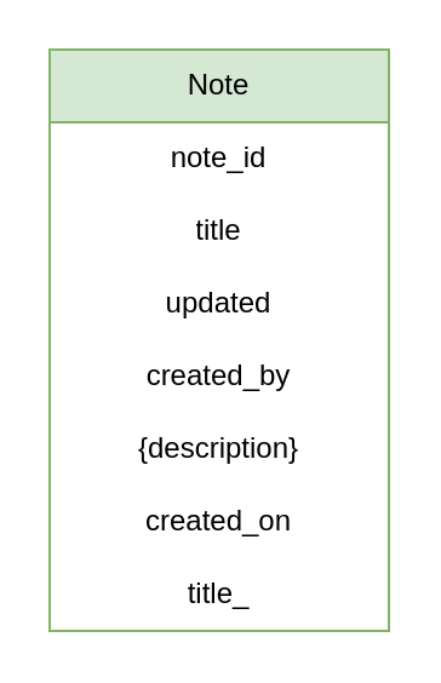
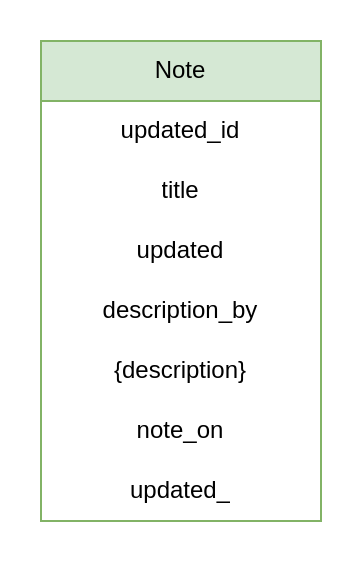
- <mxCell id="3" value="note_id" style="text;strokeColor=none;fillColor=none;align=center;verticalAlign=middle;spacingLeft=4;spacingRight=4;overflow=hidden;points=[[0,0.5],[1,0.5]];portConstraint=eastwest;rotatable=0;whiteSpace=wrap;html=1;" vertex="1" parent="2"><mxGeometry y="30" width="140" height="30" as="geometry" /></mxCell>
+ <mxCell id="3" value="updated_id" style="text;strokeColor=none;fillColor=none;align=center;verticalAlign=middle;spacingLeft=4;spacingRight=4;overflow=hidden;points=[[0,0.5],[1,0.5]];portConstraint=eastwest;rotatable=0;whiteSpace=wrap;html=1;" vertex="1" parent="2"><mxGeometry y="30" width="140" height="30" as="geometry" /></mxCell>
- <mxCell id="6" value="created_by" style="text;strokeColor=none;fillColor=none;align=center;verticalAlign=middle;spacingLeft=4;spacingRight=4;overflow=hidden;points=[[0,0.5],[1,0.5]];portConstraint=eastwest;rotatable=0;whiteSpace=wrap;html=1;" vertex="1" parent="2"><mxGeometry y="120" width="140" height="30" as="geometry" /></mxCell>
+ <mxCell id="6" value="description_by" style="text;strokeColor=none;fillColor=none;align=center;verticalAlign=middle;spacingLeft=4;spacingRight=4;overflow=hidden;points=[[0,0.5],[1,0.5]];portConstraint=eastwest;rotatable=0;whiteSpace=wrap;html=1;" vertex="1" parent="2"><mxGeometry y="120" width="140" height="30" as="geometry" /></mxCell>
- <mxCell id="8" value="created_on" style="text;strokeColor=none;fillColor=none;align=center;verticalAlign=middle;spacingLeft=4;spacingRight=4;overflow=hidden;points=[[0,0.5],[1,0.5]];portConstraint=eastwest;rotatable=0;whiteSpace=wrap;html=1;" vertex="1" parent="2"><mxGeometry y="180" width="140" height="30" as="geometry" /></mxCell>
+ <mxCell id="8" value="note_on" style="text;strokeColor=none;fillColor=none;align=center;verticalAlign=middle;spacingLeft=4;spacingRight=4;overflow=hidden;points=[[0,0.5],[1,0.5]];portConstraint=eastwest;rotatable=0;whiteSpace=wrap;html=1;" vertex="1" parent="2"><mxGeometry y="180" width="140" height="30" as="geometry" /></mxCell>
- <mxCell id="9" value="title_" style="text;strokeColor=none;fillColor=none;align=center;verticalAlign=middle;spacingLeft=4;spacingRight=4;overflow=hidden;points=[[0,0.5],[1,0.5]];portConstraint=eastwest;rotatable=0;whiteSpace=wrap;html=1;" vertex="1" parent="2"><mxGeometry y="210" width="140" height="30" as="geometry" /></mxCell>
+ <mxCell id="9" value="updated_" style="text;strokeColor=none;fillColor=none;align=center;verticalAlign=middle;spacingLeft=4;spacingRight=4;overflow=hidden;points=[[0,0.5],[1,0.5]];portConstraint=eastwest;rotatable=0;whiteSpace=wrap;html=1;" vertex="1" parent="2"><mxGeometry y="210" width="140" height="30" as="geometry" /></mxCell>
